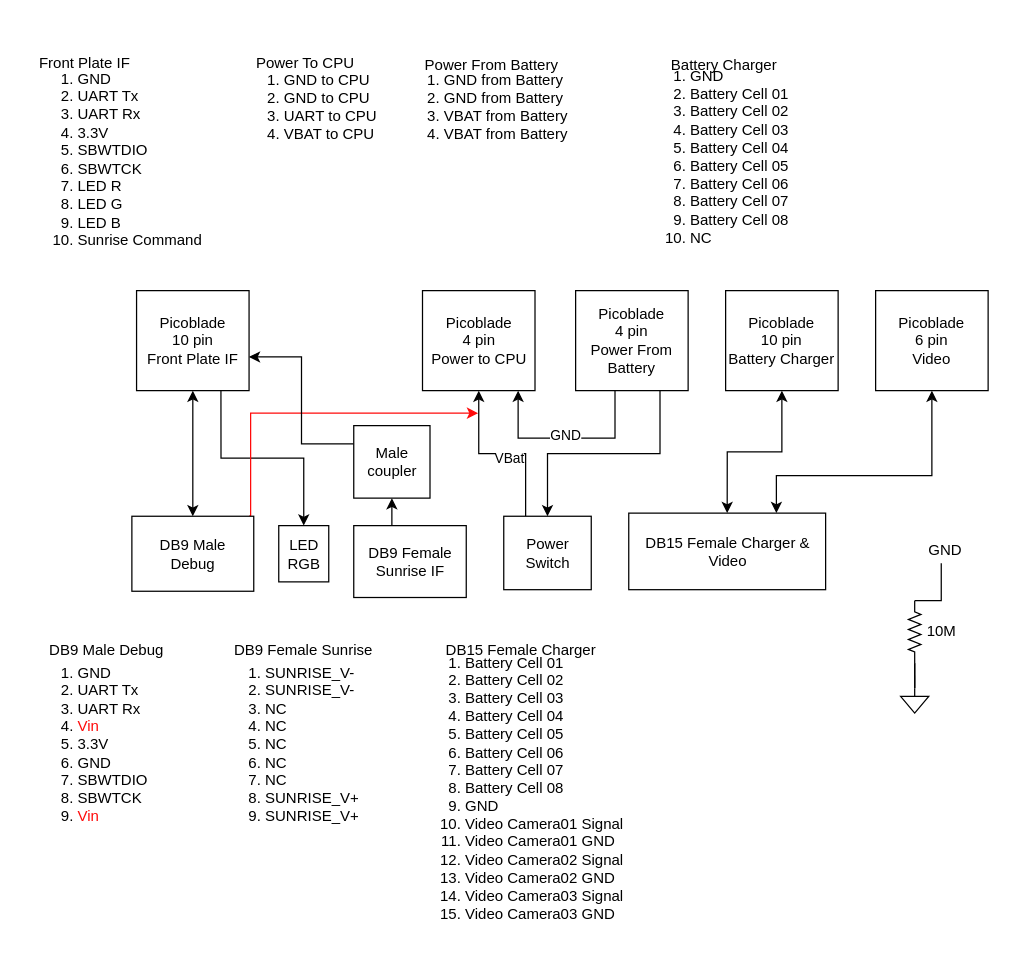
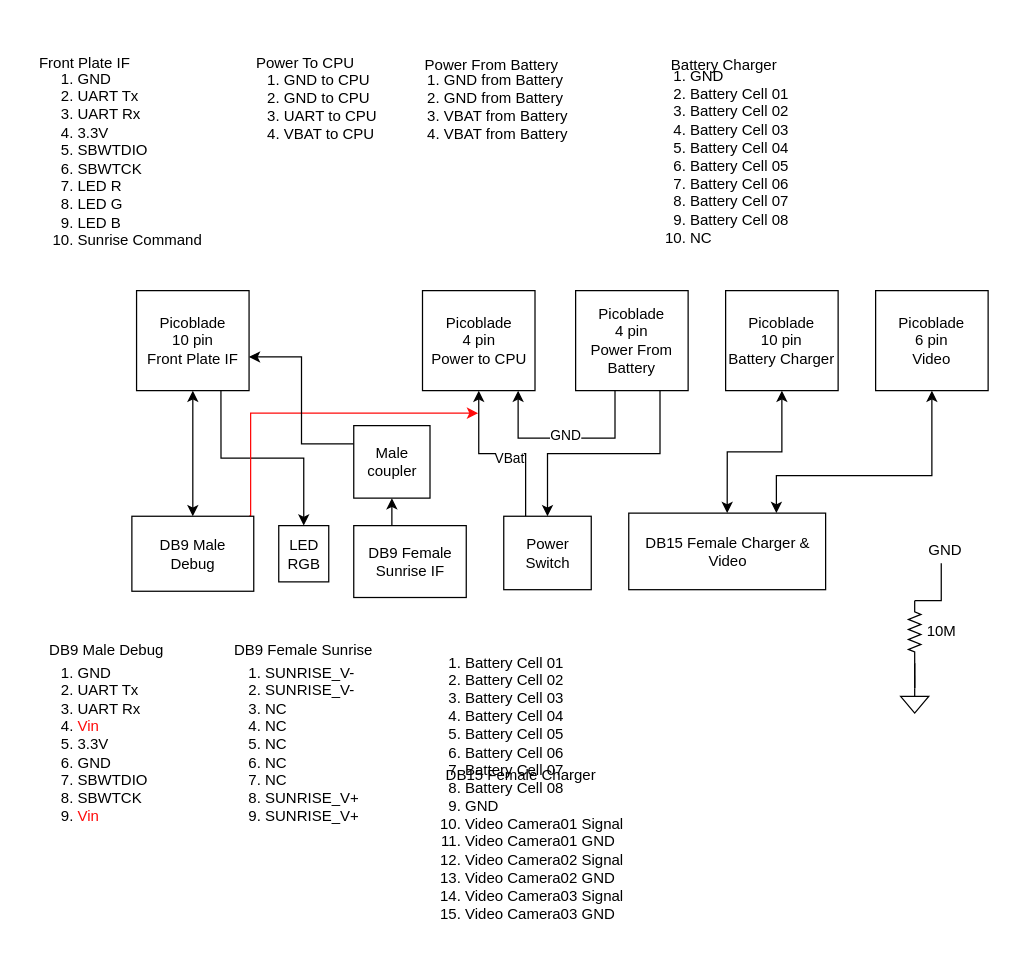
- <mxCell id="45" value="DB15 Female Charger" style="text;html=1;strokeColor=none;fillColor=none;align=center;verticalAlign=middle;whiteSpace=wrap;rounded=0;" parent="1" vertex="1"><mxGeometry x="353" y="510" width="127" height="20" as="geometry" /></mxCell>
+ <mxCell id="45" value="DB15 Female Charger" style="text;html=1;strokeColor=none;fillColor=none;align=center;verticalAlign=middle;whiteSpace=wrap;rounded=0;" parent="1" vertex="1"><mxGeometry x="353" y="610" width="127" height="20" as="geometry" /></mxCell>
